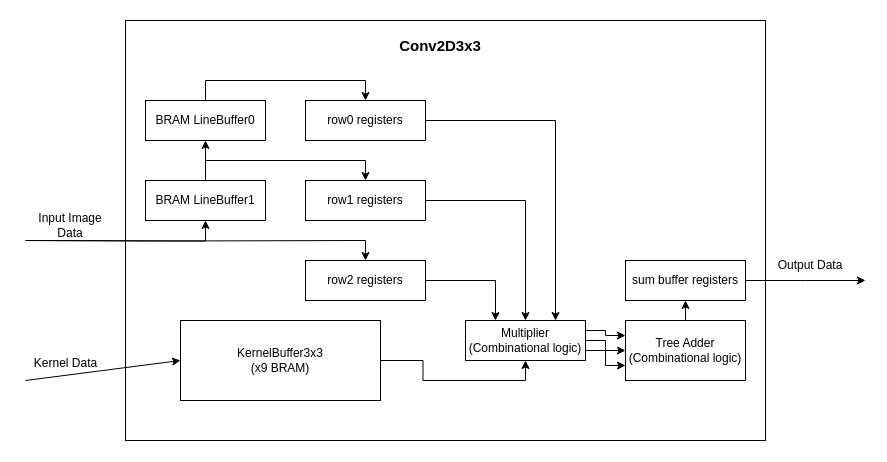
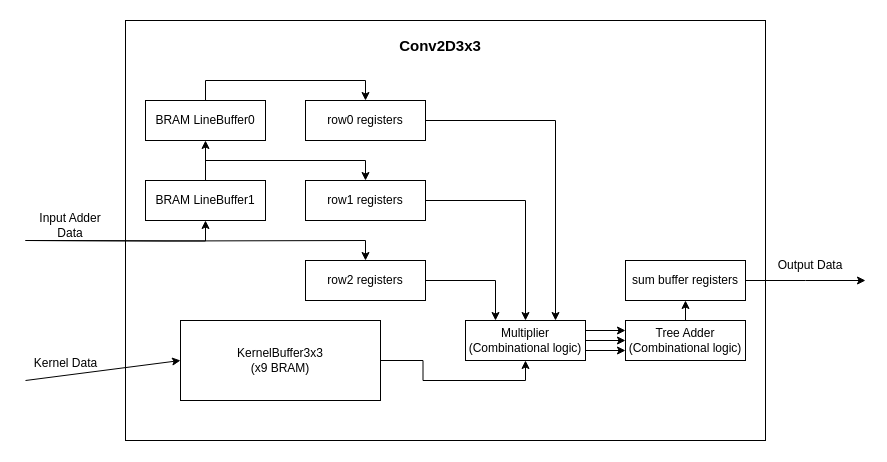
- <mxCell id="23" value="Input Image&lt;div&gt;Data&lt;/div&gt;" style="text;html=1;align=center;verticalAlign=middle;whiteSpace=wrap;rounded=0;movable=0;resizable=0;rotatable=0;deletable=0;editable=0;locked=1;connectable=0;" vertex="1" parent="1"><mxGeometry x="35" y="210" width="70" height="30" as="geometry" /></mxCell>
+ <mxCell id="23" value="Input Adder&lt;div&gt;Data&lt;/div&gt;" style="text;html=1;align=center;verticalAlign=middle;whiteSpace=wrap;rounded=0;movable=0;resizable=0;rotatable=0;deletable=0;editable=0;locked=1;connectable=0;" vertex="1" parent="1"><mxGeometry x="35" y="210" width="70" height="30" as="geometry" /></mxCell>
- <mxCell id="22" value="Tree Adder&lt;div&gt;(Combinational logic)&lt;/div&gt;" style="rounded=0;whiteSpace=wrap;html=1;movable=0;resizable=0;rotatable=0;deletable=0;editable=0;locked=1;connectable=0;" vertex="1" parent="1"><mxGeometry x="625" y="320" width="120" height="60" as="geometry" /></mxCell>
+ <mxCell id="22" value="Tree Adder&lt;div&gt;(Combinational logic)&lt;/div&gt;" style="rounded=0;whiteSpace=wrap;html=1;movable=0;resizable=0;rotatable=0;deletable=0;editable=0;locked=1;connectable=0;" vertex="1" parent="1"><mxGeometry x="625" y="320" width="120" height="40" as="geometry" /></mxCell>
